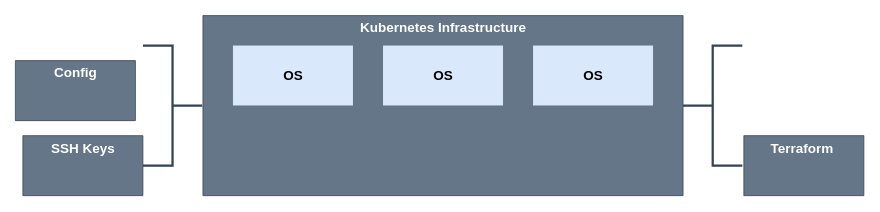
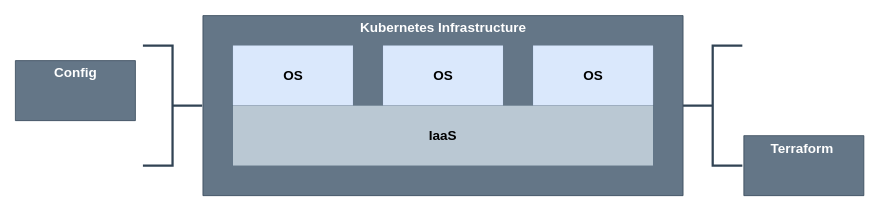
+ <mxCell id="9" value="IaaS" style="rounded=0;whiteSpace=wrap;html=1;shadow=0;sketch=0;fontSize=18;strokeWidth=0;fillColor=#bac8d3;verticalAlign=middle;fontStyle=1;strokeColor=#23445d;" parent="1" vertex="1"><mxGeometry x="310" y="140" width="560" height="80" as="geometry" /></mxCell>
- <mxCell id="5" value="SSH Keys" style="verticalLabelPosition=middle;verticalAlign=top;html=1;shape=mxgraph.basic.rect;fillColor2=none;strokeWidth=1;size=27.64;indent=100;shadow=0;sketch=0;fontSize=18;fontColor=#ffffff;fillColor=#647687;strokeColor=#314354;labelPosition=center;align=center;fontStyle=1" parent="1" vertex="1"><mxGeometry x="30" y="180" width="160" height="80" as="geometry" /></mxCell>
